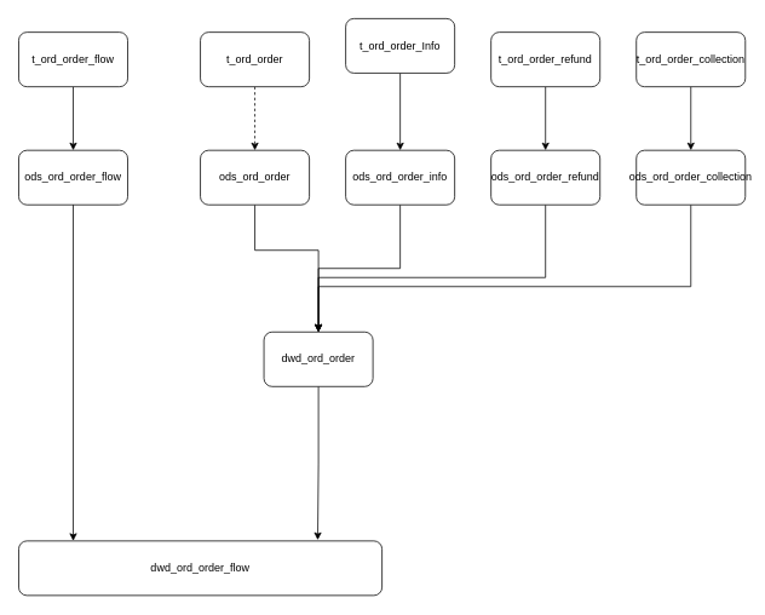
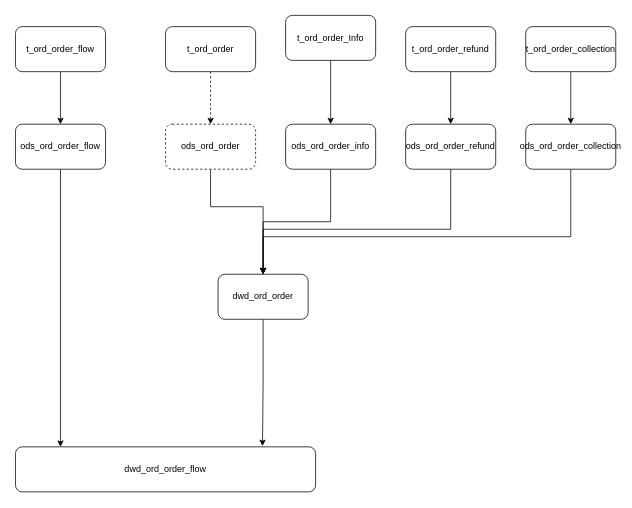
- <mxCell id="6" value="ods_ord_order" style="rounded=1;whiteSpace=wrap;html=1;" parent="1" vertex="1"><mxGeometry x="220" y="165" width="120" height="60" as="geometry" /></mxCell>
+ <mxCell id="6" value="ods_ord_order" style="rounded=1;whiteSpace=wrap;html=1;dashed=1;" parent="1" vertex="1"><mxGeometry x="220" y="165" width="120" height="60" as="geometry" /></mxCell>
